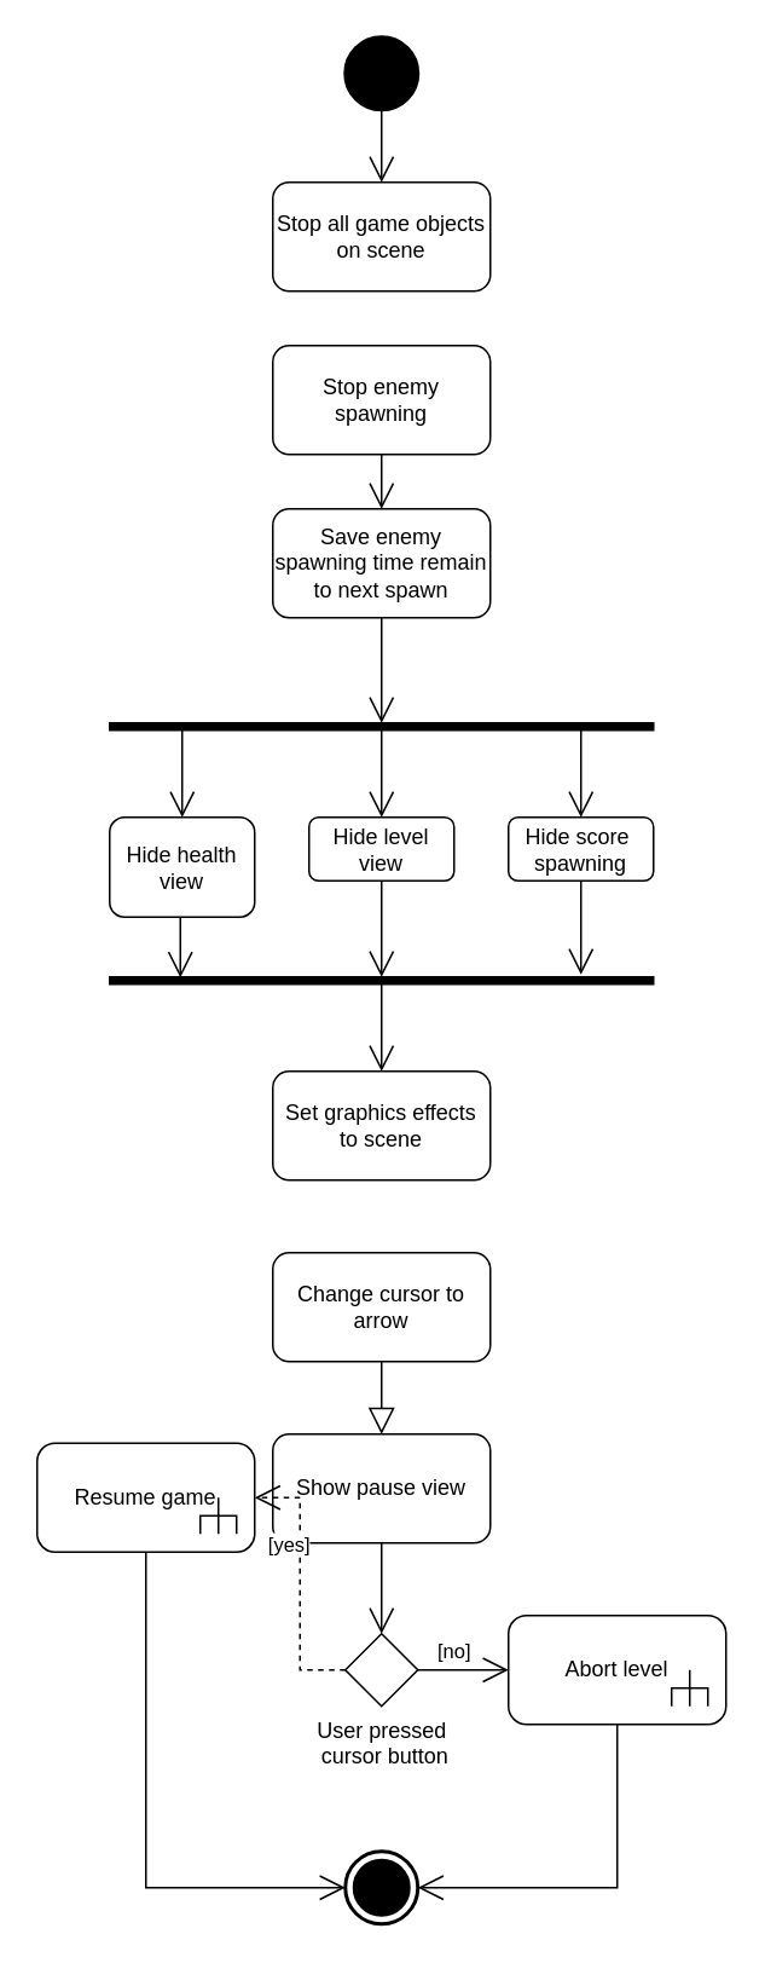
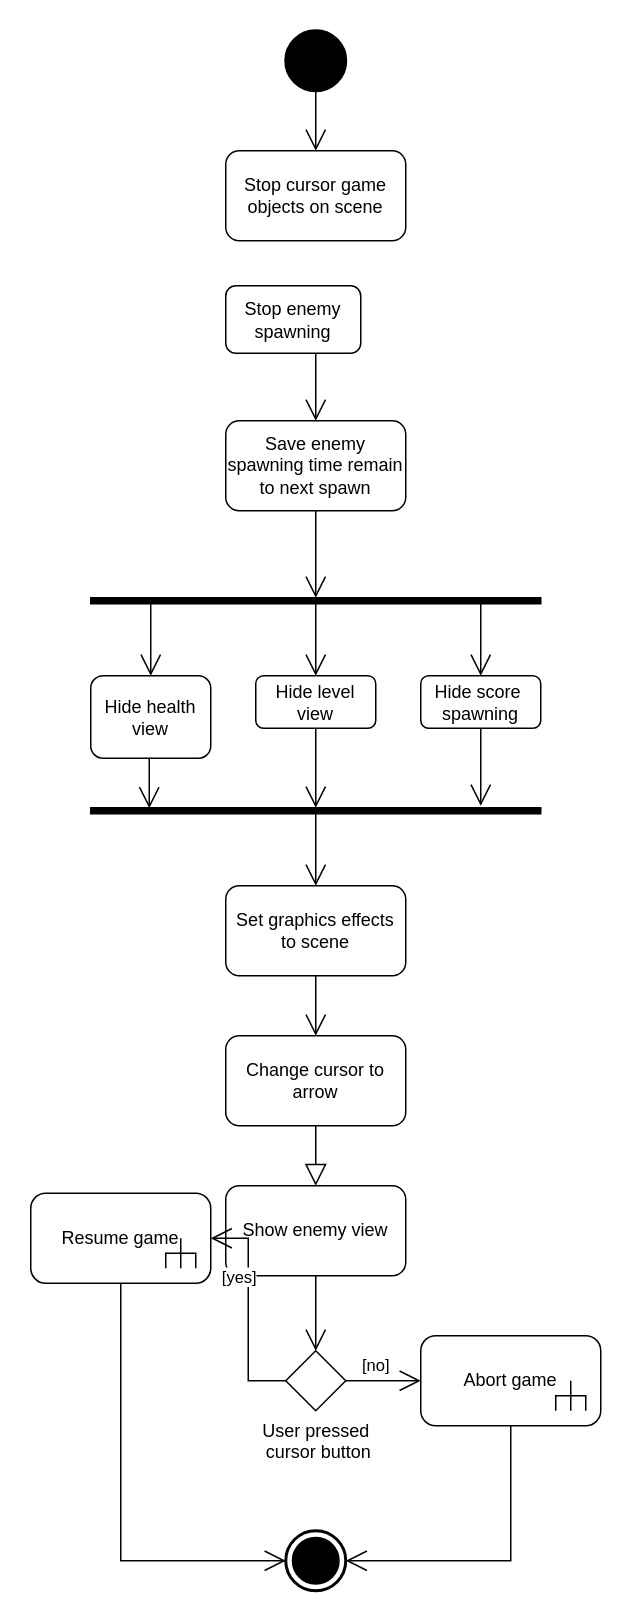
- <mxCell id="4" value="Stop all game objects on scene" style="shape=rect;html=1;rounded=1;whiteSpace=wrap;align=center;" vertex="1" parent="1"><mxGeometry x="150" y="100" width="120" height="60" as="geometry" /></mxCell>
+ <mxCell id="4" value="Stop cursor game objects on scene" style="shape=rect;html=1;rounded=1;whiteSpace=wrap;align=center;" vertex="1" parent="1"><mxGeometry x="150" y="100" width="120" height="60" as="geometry" /></mxCell>
- <mxCell id="6" value="Stop enemy spawning" style="shape=rect;html=1;rounded=1;whiteSpace=wrap;align=center;" vertex="1" parent="1"><mxGeometry x="150" y="190" width="120" height="60" as="geometry" /></mxCell>
+ <mxCell id="6" value="Stop enemy spawning" style="shape=rect;html=1;rounded=1;whiteSpace=wrap;align=center;" vertex="1" parent="1"><mxGeometry x="150" y="190" width="90" height="45" as="geometry" /></mxCell>
+ <mxCell id="21" style="edgeStyle=elbowEdgeStyle;rounded=0;orthogonalLoop=1;jettySize=auto;html=1;entryX=0.5;entryY=0;entryDx=0;entryDy=0;endArrow=open;endFill=0;endSize=12;" edge="1" parent="1" source="22" target="24"><mxGeometry relative="1" as="geometry" /></mxCell>
- <mxCell id="26" value="Show pause view" style="shape=rect;html=1;rounded=1;whiteSpace=wrap;align=center;" vertex="1" parent="1"><mxGeometry x="150" y="790" width="120" height="60" as="geometry" /></mxCell>
+ <mxCell id="26" value="Show enemy view" style="shape=rect;html=1;rounded=1;whiteSpace=wrap;align=center;" vertex="1" parent="1"><mxGeometry x="150" y="790" width="120" height="60" as="geometry" /></mxCell>
- <mxCell id="27" value="[yes]" style="edgeStyle=elbowEdgeStyle;rounded=0;orthogonalLoop=1;jettySize=auto;html=1;entryX=1;entryY=0.5;entryDx=0;entryDy=0;entryPerimeter=0;endArrow=open;endFill=0;endSize=12;dashed=1;" edge="1" parent="1" source="29" target="31"><mxGeometry y="11" relative="1" as="geometry"><mxPoint x="5" y="-21" as="offset" /></mxGeometry></mxCell>
+ <mxCell id="27" value="[yes]" style="edgeStyle=elbowEdgeStyle;rounded=0;orthogonalLoop=1;jettySize=auto;html=1;entryX=1;entryY=0.5;entryDx=0;entryDy=0;entryPerimeter=0;endArrow=open;endFill=0;endSize=12;" edge="1" parent="1" source="29" target="31"><mxGeometry y="11" relative="1" as="geometry"><mxPoint x="5" y="-21" as="offset" /></mxGeometry></mxCell>
- <mxCell id="33" value="Abort level" style="html=1;shape=mxgraph.sysml.callBehAct;whiteSpace=wrap;align=center;" vertex="1" parent="1"><mxGeometry x="280" y="890" width="120" height="60" as="geometry" /></mxCell>
+ <mxCell id="33" value="Abort game" style="html=1;shape=mxgraph.sysml.callBehAct;whiteSpace=wrap;align=center;" vertex="1" parent="1"><mxGeometry x="280" y="890" width="120" height="60" as="geometry" /></mxCell>
